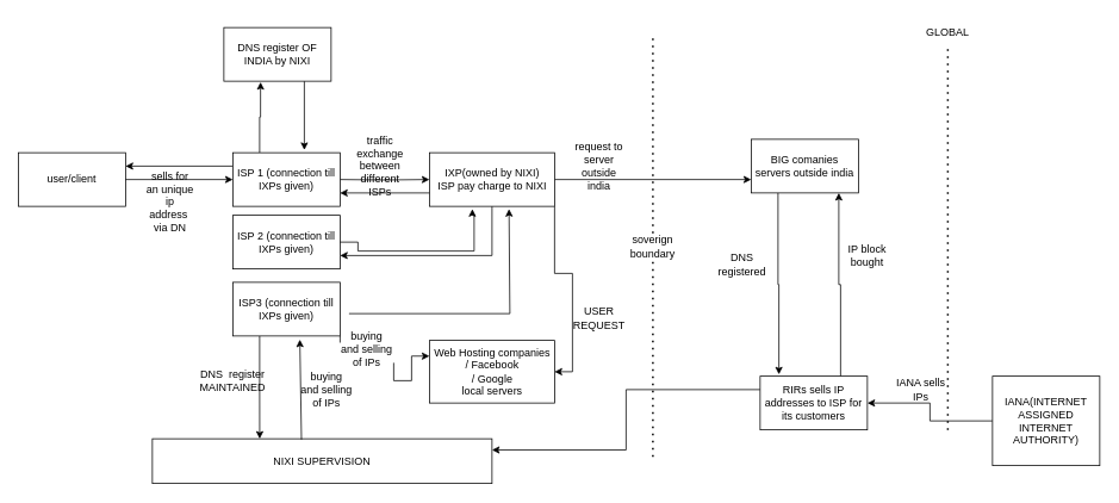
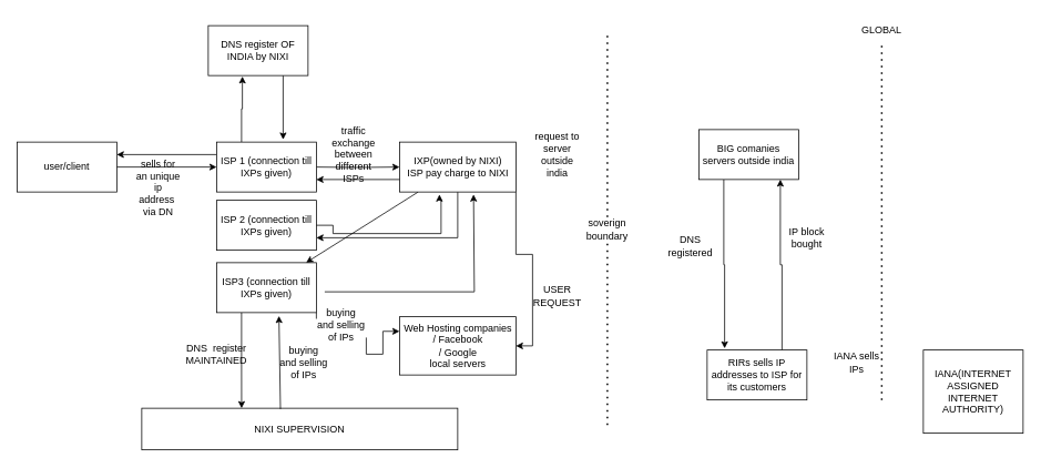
- <mxCell id="11" style="edgeStyle=none;rounded=0;orthogonalLoop=1;jettySize=auto;html=1;entryX=0;entryY=0.75;entryDx=0;entryDy=0;" edge="1" parent="1" source="13" target="26"><mxGeometry relative="1" as="geometry"><mxPoint x="730" y="200" as="targetPoint" /></mxGeometry></mxCell>
+ <mxCell id="11" style="edgeStyle=none;rounded=0;orthogonalLoop=1;jettySize=auto;html=1;" edge="1" parent="1" source="13" target="20"><mxGeometry relative="1" as="geometry"><mxPoint x="730" y="200" as="targetPoint" /></mxGeometry></mxCell>
- <mxCell id="34" style="edgeStyle=orthogonalEdgeStyle;rounded=0;orthogonalLoop=1;jettySize=auto;html=1;entryX=1;entryY=0.5;entryDx=0;entryDy=0;" edge="1" parent="1" source="35" target="29"><mxGeometry relative="1" as="geometry" /></mxCell>
- <mxCell id="27" style="edgeStyle=orthogonalEdgeStyle;rounded=0;orthogonalLoop=1;jettySize=auto;html=1;exitX=0;exitY=0.25;exitDx=0;exitDy=0;entryX=1;entryY=0.25;entryDx=0;entryDy=0;" edge="1" parent="1" source="29" target="39"><mxGeometry relative="1" as="geometry" /></mxCell>
